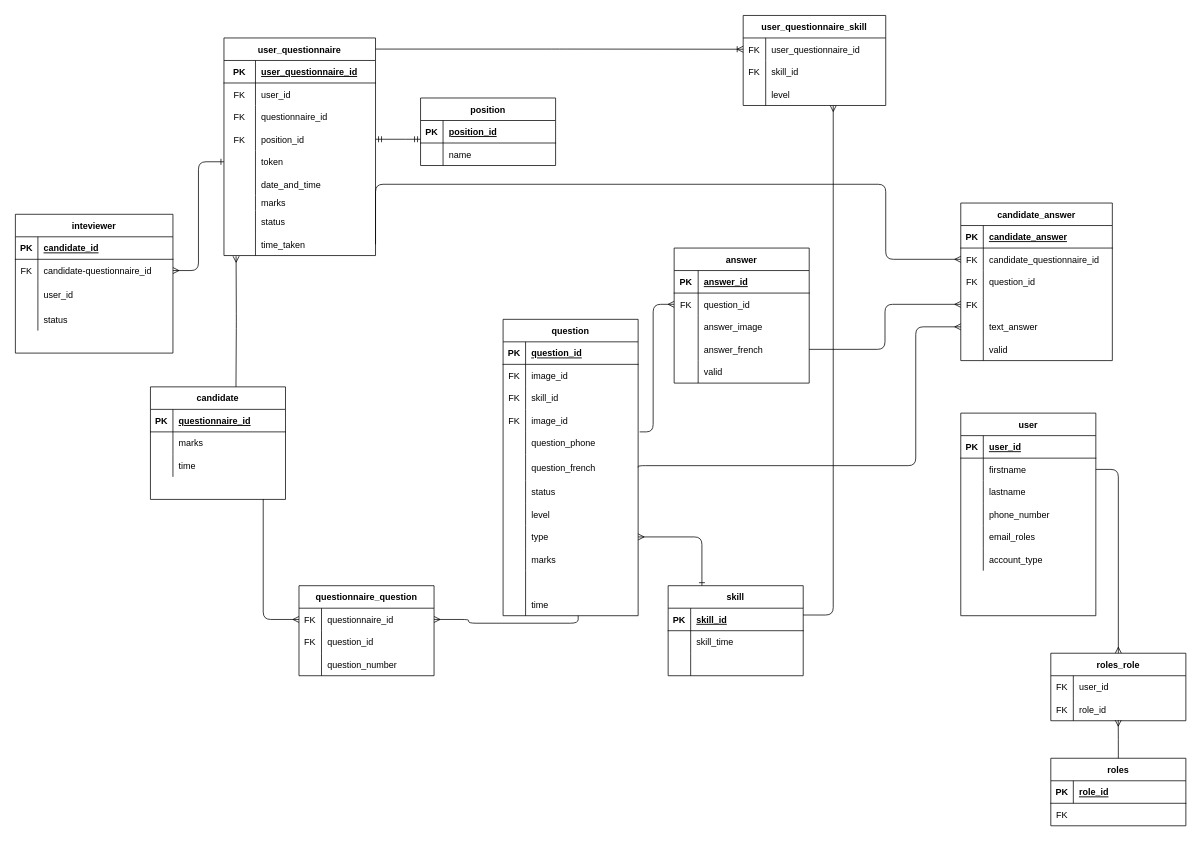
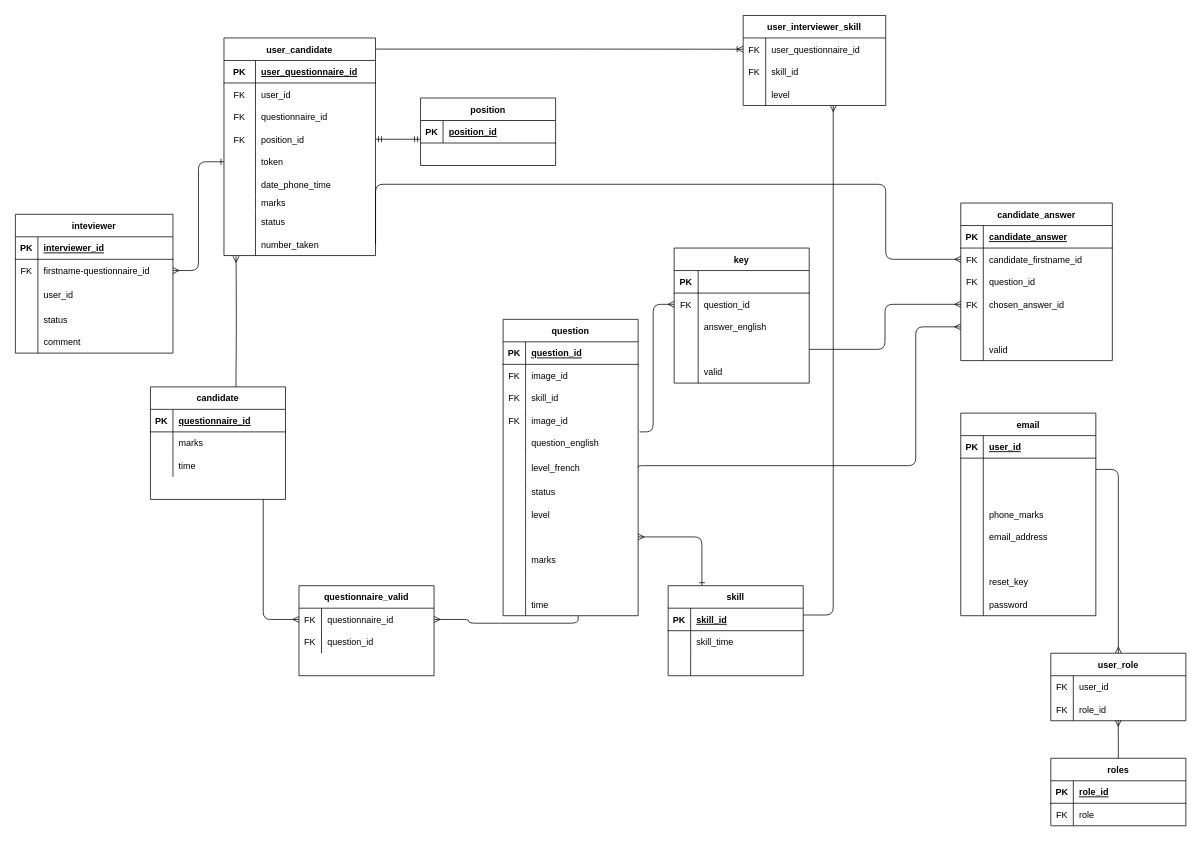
- <mxCell id="111" value="user_questionnaire_skill" style="shape=table;startSize=30;container=1;collapsible=1;childLayout=tableLayout;fixedRows=1;rowLines=0;fontStyle=1;align=center;resizeLast=1;" parent="1" vertex="1"><mxGeometry x="990" y="20" width="190" height="120" as="geometry"><mxRectangle x="80" y="40" width="60" height="30" as="alternateBounds" /></mxGeometry></mxCell>
+ <mxCell id="111" value="user_interviewer_skill" style="shape=table;startSize=30;container=1;collapsible=1;childLayout=tableLayout;fixedRows=1;rowLines=0;fontStyle=1;align=center;resizeLast=1;" parent="1" vertex="1"><mxGeometry x="990" y="20" width="190" height="120" as="geometry"><mxRectangle x="80" y="40" width="60" height="30" as="alternateBounds" /></mxGeometry></mxCell>
- <mxCell id="144" value="user_questionnaire" style="shape=table;startSize=30;container=1;collapsible=1;childLayout=tableLayout;fixedRows=1;rowLines=0;fontStyle=1;align=center;resizeLast=1;" parent="1" vertex="1"><mxGeometry x="298" y="50" width="202" height="290" as="geometry"><mxRectangle x="80" y="40" width="60" height="30" as="alternateBounds" /></mxGeometry></mxCell>
+ <mxCell id="144" value="user_candidate" style="shape=table;startSize=30;container=1;collapsible=1;childLayout=tableLayout;fixedRows=1;rowLines=0;fontStyle=1;align=center;resizeLast=1;" parent="1" vertex="1"><mxGeometry x="298" y="50" width="202" height="290" as="geometry"><mxRectangle x="80" y="40" width="60" height="30" as="alternateBounds" /></mxGeometry></mxCell>
- <mxCell id="216" value="name" style="shape=partialRectangle;connectable=0;fillColor=none;top=0;left=0;bottom=0;right=0;align=left;spacingLeft=6;overflow=hidden;" parent="214" vertex="1"><mxGeometry x="30" width="150" height="30" as="geometry" /></mxCell>
- <mxCell id="162" value="date_and_time" style="shape=partialRectangle;connectable=0;fillColor=none;top=0;left=0;bottom=0;right=0;align=left;spacingLeft=6;overflow=hidden;" parent="160" vertex="1"><mxGeometry x="42.0" width="160.0" height="30" as="geometry"><mxRectangle width="160.0" height="30" as="alternateBounds" /></mxGeometry></mxCell>
+ <mxCell id="162" value="date_phone_time" style="shape=partialRectangle;connectable=0;fillColor=none;top=0;left=0;bottom=0;right=0;align=left;spacingLeft=6;overflow=hidden;" parent="160" vertex="1"><mxGeometry x="42.0" width="160.0" height="30" as="geometry"><mxRectangle width="160.0" height="30" as="alternateBounds" /></mxGeometry></mxCell>
- <mxCell id="171" value="time_taken" style="shape=partialRectangle;connectable=0;fillColor=none;top=0;left=0;bottom=0;right=0;align=left;spacingLeft=6;overflow=hidden;" parent="169" vertex="1"><mxGeometry x="42.0" width="160.0" height="30" as="geometry"><mxRectangle width="160.0" height="30" as="alternateBounds" /></mxGeometry></mxCell>
+ <mxCell id="171" value="number_taken" style="shape=partialRectangle;connectable=0;fillColor=none;top=0;left=0;bottom=0;right=0;align=left;spacingLeft=6;overflow=hidden;" parent="169" vertex="1"><mxGeometry x="42.0" width="160.0" height="30" as="geometry"><mxRectangle width="160.0" height="30" as="alternateBounds" /></mxGeometry></mxCell>
- <mxCell id="30" value="candidate_id" style="shape=partialRectangle;connectable=0;fillColor=none;top=0;left=0;bottom=0;right=0;align=left;spacingLeft=6;fontStyle=5;overflow=hidden;" parent="28" vertex="1"><mxGeometry x="30" width="180" height="30" as="geometry"><mxRectangle width="180" height="30" as="alternateBounds" /></mxGeometry></mxCell>
+ <mxCell id="30" value="interviewer_id" style="shape=partialRectangle;connectable=0;fillColor=none;top=0;left=0;bottom=0;right=0;align=left;spacingLeft=6;fontStyle=5;overflow=hidden;" parent="28" vertex="1"><mxGeometry x="30" width="180" height="30" as="geometry"><mxRectangle width="180" height="30" as="alternateBounds" /></mxGeometry></mxCell>
- <mxCell id="121" value="answer" style="shape=table;startSize=30;container=1;collapsible=1;childLayout=tableLayout;fixedRows=1;rowLines=0;fontStyle=1;align=center;resizeLast=1;" parent="1" vertex="1"><mxGeometry x="898" y="330" width="180" height="180" as="geometry"><mxRectangle x="80" y="40" width="60" height="30" as="alternateBounds" /></mxGeometry></mxCell>
+ <mxCell id="121" value="key" style="shape=table;startSize=30;container=1;collapsible=1;childLayout=tableLayout;fixedRows=1;rowLines=0;fontStyle=1;align=center;resizeLast=1;" parent="1" vertex="1"><mxGeometry x="898" y="330" width="180" height="180" as="geometry"><mxRectangle x="80" y="40" width="60" height="30" as="alternateBounds" /></mxGeometry></mxCell>
- <mxCell id="178" value="candidate_questionnaire_id" style="shape=partialRectangle;connectable=0;fillColor=none;top=0;left=0;bottom=0;right=0;align=left;spacingLeft=6;overflow=hidden;" parent="176" vertex="1"><mxGeometry x="30" width="172" height="30" as="geometry" /></mxCell>
+ <mxCell id="178" value="candidate_firstname_id" style="shape=partialRectangle;connectable=0;fillColor=none;top=0;left=0;bottom=0;right=0;align=left;spacingLeft=6;overflow=hidden;" parent="176" vertex="1"><mxGeometry x="30" width="172" height="30" as="geometry" /></mxCell>
- <mxCell id="33" value="candidate-questionnaire_id" style="shape=partialRectangle;connectable=0;fillColor=none;top=0;left=0;bottom=0;right=0;align=left;spacingLeft=6;overflow=hidden;" parent="31" vertex="1"><mxGeometry x="30" width="180" height="30" as="geometry"><mxRectangle width="180" height="30" as="alternateBounds" /></mxGeometry></mxCell>
+ <mxCell id="33" value="firstname-questionnaire_id" style="shape=partialRectangle;connectable=0;fillColor=none;top=0;left=0;bottom=0;right=0;align=left;spacingLeft=6;overflow=hidden;" parent="31" vertex="1"><mxGeometry x="30" width="180" height="30" as="geometry"><mxRectangle width="180" height="30" as="alternateBounds" /></mxGeometry></mxCell>
- <mxCell id="124" value="answer_id" style="shape=partialRectangle;connectable=0;fillColor=none;top=0;left=0;bottom=0;right=0;align=left;spacingLeft=6;fontStyle=5;overflow=hidden;" parent="122" vertex="1"><mxGeometry x="32" width="148" height="30" as="geometry"><mxRectangle width="148" height="30" as="alternateBounds" /></mxGeometry></mxCell>
+ <mxCell id="184" value="chosen_answer_id" style="shape=partialRectangle;connectable=0;fillColor=none;top=0;left=0;bottom=0;right=0;align=left;spacingLeft=6;overflow=hidden;" parent="182" vertex="1"><mxGeometry x="30" width="172" height="30" as="geometry" /></mxCell>
- <mxCell id="130" value="answer_image" style="shape=partialRectangle;connectable=0;fillColor=none;top=0;left=0;bottom=0;right=0;align=left;spacingLeft=6;overflow=hidden;" parent="128" vertex="1"><mxGeometry x="32" width="148" height="30" as="geometry"><mxRectangle width="148" height="30" as="alternateBounds" /></mxGeometry></mxCell>
+ <mxCell id="130" value="answer_english" style="shape=partialRectangle;connectable=0;fillColor=none;top=0;left=0;bottom=0;right=0;align=left;spacingLeft=6;overflow=hidden;" parent="128" vertex="1"><mxGeometry x="32" width="148" height="30" as="geometry"><mxRectangle width="148" height="30" as="alternateBounds" /></mxGeometry></mxCell>
- <mxCell id="187" value="text_answer" style="shape=partialRectangle;connectable=0;fillColor=none;top=0;left=0;bottom=0;right=0;align=left;spacingLeft=6;overflow=hidden;" parent="185" vertex="1"><mxGeometry x="30" width="172" height="30" as="geometry" /></mxCell>
+ <mxCell id="42" value="comment" style="shape=partialRectangle;connectable=0;fillColor=none;top=0;left=0;bottom=0;right=0;align=left;spacingLeft=6;overflow=hidden;" parent="40" vertex="1"><mxGeometry x="30" width="180" height="30" as="geometry"><mxRectangle width="180" height="30" as="alternateBounds" /></mxGeometry></mxCell>
- <mxCell id="133" value="answer_french" style="shape=partialRectangle;connectable=0;fillColor=none;top=0;left=0;bottom=0;right=0;align=left;spacingLeft=6;overflow=hidden;" parent="131" vertex="1"><mxGeometry x="32" width="148" height="30" as="geometry"><mxRectangle width="148" height="30" as="alternateBounds" /></mxGeometry></mxCell>
- <mxCell id="2" value="user" style="shape=table;startSize=30;container=1;collapsible=1;childLayout=tableLayout;fixedRows=1;rowLines=0;fontStyle=1;align=center;resizeLast=1;" parent="1" vertex="1"><mxGeometry x="1280" y="550" width="180" height="270" as="geometry"><mxRectangle x="80" y="40" width="60" height="30" as="alternateBounds" /></mxGeometry></mxCell>
+ <mxCell id="2" value="email" style="shape=table;startSize=30;container=1;collapsible=1;childLayout=tableLayout;fixedRows=1;rowLines=0;fontStyle=1;align=center;resizeLast=1;" parent="1" vertex="1"><mxGeometry x="1280" y="550" width="180" height="270" as="geometry"><mxRectangle x="80" y="40" width="60" height="30" as="alternateBounds" /></mxGeometry></mxCell>
- <mxCell id="58" value="question_phone" style="shape=partialRectangle;connectable=0;fillColor=none;top=0;left=0;bottom=0;right=0;align=left;spacingLeft=6;overflow=hidden;" parent="56" vertex="1"><mxGeometry x="30" width="150" height="30" as="geometry"><mxRectangle width="150" height="30" as="alternateBounds" /></mxGeometry></mxCell>
+ <mxCell id="58" value="question_english" style="shape=partialRectangle;connectable=0;fillColor=none;top=0;left=0;bottom=0;right=0;align=left;spacingLeft=6;overflow=hidden;" parent="56" vertex="1"><mxGeometry x="30" width="150" height="30" as="geometry"><mxRectangle width="150" height="30" as="alternateBounds" /></mxGeometry></mxCell>
- <mxCell id="61" value="question_french" style="shape=partialRectangle;connectable=0;fillColor=none;top=0;left=0;bottom=0;right=0;align=left;spacingLeft=6;overflow=hidden;" parent="59" vertex="1"><mxGeometry x="30" width="150" height="35" as="geometry"><mxRectangle width="150" height="35" as="alternateBounds" /></mxGeometry></mxCell>
+ <mxCell id="61" value="level_french" style="shape=partialRectangle;connectable=0;fillColor=none;top=0;left=0;bottom=0;right=0;align=left;spacingLeft=6;overflow=hidden;" parent="59" vertex="1"><mxGeometry x="30" width="150" height="35" as="geometry"><mxRectangle width="150" height="35" as="alternateBounds" /></mxGeometry></mxCell>
- <mxCell id="8" value="firstname" style="shape=partialRectangle;connectable=0;fillColor=none;top=0;left=0;bottom=0;right=0;align=left;spacingLeft=6;overflow=hidden;" parent="6" vertex="1"><mxGeometry x="30" width="150" height="30" as="geometry" /></mxCell>
- <mxCell id="11" value="lastname" style="shape=partialRectangle;connectable=0;fillColor=none;top=0;left=0;bottom=0;right=0;align=left;spacingLeft=6;overflow=hidden;" parent="9" vertex="1"><mxGeometry x="30" width="150" height="30" as="geometry" /></mxCell>
- <mxCell id="14" value="phone_number" style="shape=partialRectangle;connectable=0;fillColor=none;top=0;left=0;bottom=0;right=0;align=left;spacingLeft=6;overflow=hidden;" parent="12" vertex="1"><mxGeometry x="30" width="150" height="30" as="geometry" /></mxCell>
+ <mxCell id="14" value="phone_marks" style="shape=partialRectangle;connectable=0;fillColor=none;top=0;left=0;bottom=0;right=0;align=left;spacingLeft=6;overflow=hidden;" parent="12" vertex="1"><mxGeometry x="30" width="150" height="30" as="geometry" /></mxCell>
- <mxCell id="70" value="type" style="shape=partialRectangle;connectable=0;fillColor=none;top=0;left=0;bottom=0;right=0;align=left;spacingLeft=6;overflow=hidden;" parent="68" vertex="1"><mxGeometry x="30" width="150" height="30" as="geometry"><mxRectangle width="150" height="30" as="alternateBounds" /></mxGeometry></mxCell>
- <mxCell id="17" value="email_roles" style="shape=partialRectangle;connectable=0;fillColor=none;top=0;left=0;bottom=0;right=0;align=left;spacingLeft=6;overflow=hidden;" parent="15" vertex="1"><mxGeometry x="30" width="150" height="30" as="geometry" /></mxCell>
+ <mxCell id="17" value="email_address" style="shape=partialRectangle;connectable=0;fillColor=none;top=0;left=0;bottom=0;right=0;align=left;spacingLeft=6;overflow=hidden;" parent="15" vertex="1"><mxGeometry x="30" width="150" height="30" as="geometry" /></mxCell>
- <mxCell id="20" value="account_type" style="shape=partialRectangle;connectable=0;fillColor=none;top=0;left=0;bottom=0;right=0;align=left;spacingLeft=6;overflow=hidden;" parent="18" vertex="1"><mxGeometry x="30" width="150" height="30" as="geometry" /></mxCell>
+ <mxCell id="23" value="reset_key" style="shape=partialRectangle;connectable=0;fillColor=none;top=0;left=0;bottom=0;right=0;align=left;spacingLeft=6;overflow=hidden;" parent="21" vertex="1"><mxGeometry x="30" width="150" height="30" as="geometry" /></mxCell>
- <mxCell id="91" value="questionnaire_question" style="shape=table;startSize=30;container=1;collapsible=1;childLayout=tableLayout;fixedRows=1;rowLines=0;fontStyle=1;align=center;resizeLast=1;" parent="1" vertex="1"><mxGeometry x="398" y="780" width="180" height="120" as="geometry"><mxRectangle x="80" y="40" width="60" height="30" as="alternateBounds" /></mxGeometry></mxCell>
+ <mxCell id="91" value="questionnaire_valid" style="shape=table;startSize=30;container=1;collapsible=1;childLayout=tableLayout;fixedRows=1;rowLines=0;fontStyle=1;align=center;resizeLast=1;" parent="1" vertex="1"><mxGeometry x="398" y="780" width="180" height="120" as="geometry"><mxRectangle x="80" y="40" width="60" height="30" as="alternateBounds" /></mxGeometry></mxCell>
+ <mxCell id="26" value="password" style="shape=partialRectangle;connectable=0;fillColor=none;top=0;left=0;bottom=0;right=0;align=left;spacingLeft=6;overflow=hidden;" parent="24" vertex="1"><mxGeometry x="30" width="150" height="30" as="geometry" /></mxCell>
- <mxCell id="100" value="question_number" style="shape=partialRectangle;connectable=0;fillColor=none;top=0;left=0;bottom=0;right=0;align=left;spacingLeft=6;overflow=hidden;" parent="98" vertex="1"><mxGeometry x="30" width="150" height="30" as="geometry" /></mxCell>
- <mxCell id="198" value="roles_role" style="shape=table;startSize=30;container=1;collapsible=1;childLayout=tableLayout;fixedRows=1;rowLines=0;fontStyle=1;align=center;resizeLast=1;" parent="1" vertex="1"><mxGeometry x="1400" y="870" width="180" height="90" as="geometry"><mxRectangle x="80" y="40" width="60" height="30" as="alternateBounds" /></mxGeometry></mxCell>
+ <mxCell id="198" value="user_role" style="shape=table;startSize=30;container=1;collapsible=1;childLayout=tableLayout;fixedRows=1;rowLines=0;fontStyle=1;align=center;resizeLast=1;" parent="1" vertex="1"><mxGeometry x="1400" y="870" width="180" height="90" as="geometry"><mxRectangle x="80" y="40" width="60" height="30" as="alternateBounds" /></mxGeometry></mxCell>
+ <mxCell id="197" value="role" style="shape=partialRectangle;connectable=0;fillColor=none;top=0;left=0;bottom=0;right=0;align=left;spacingLeft=6;overflow=hidden;" parent="195" vertex="1"><mxGeometry x="30" width="150" height="30" as="geometry" /></mxCell>
